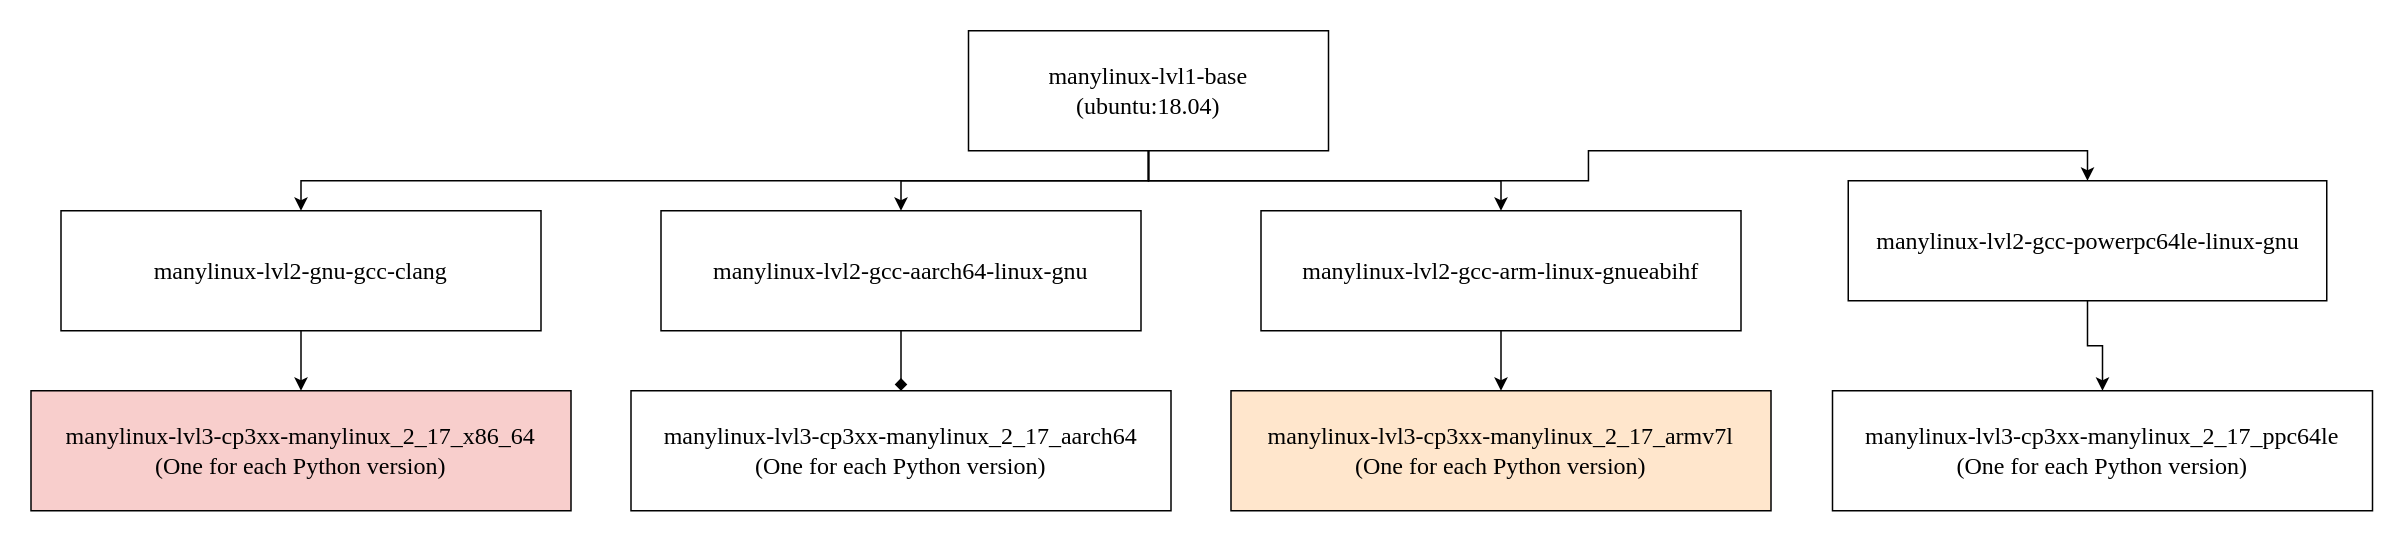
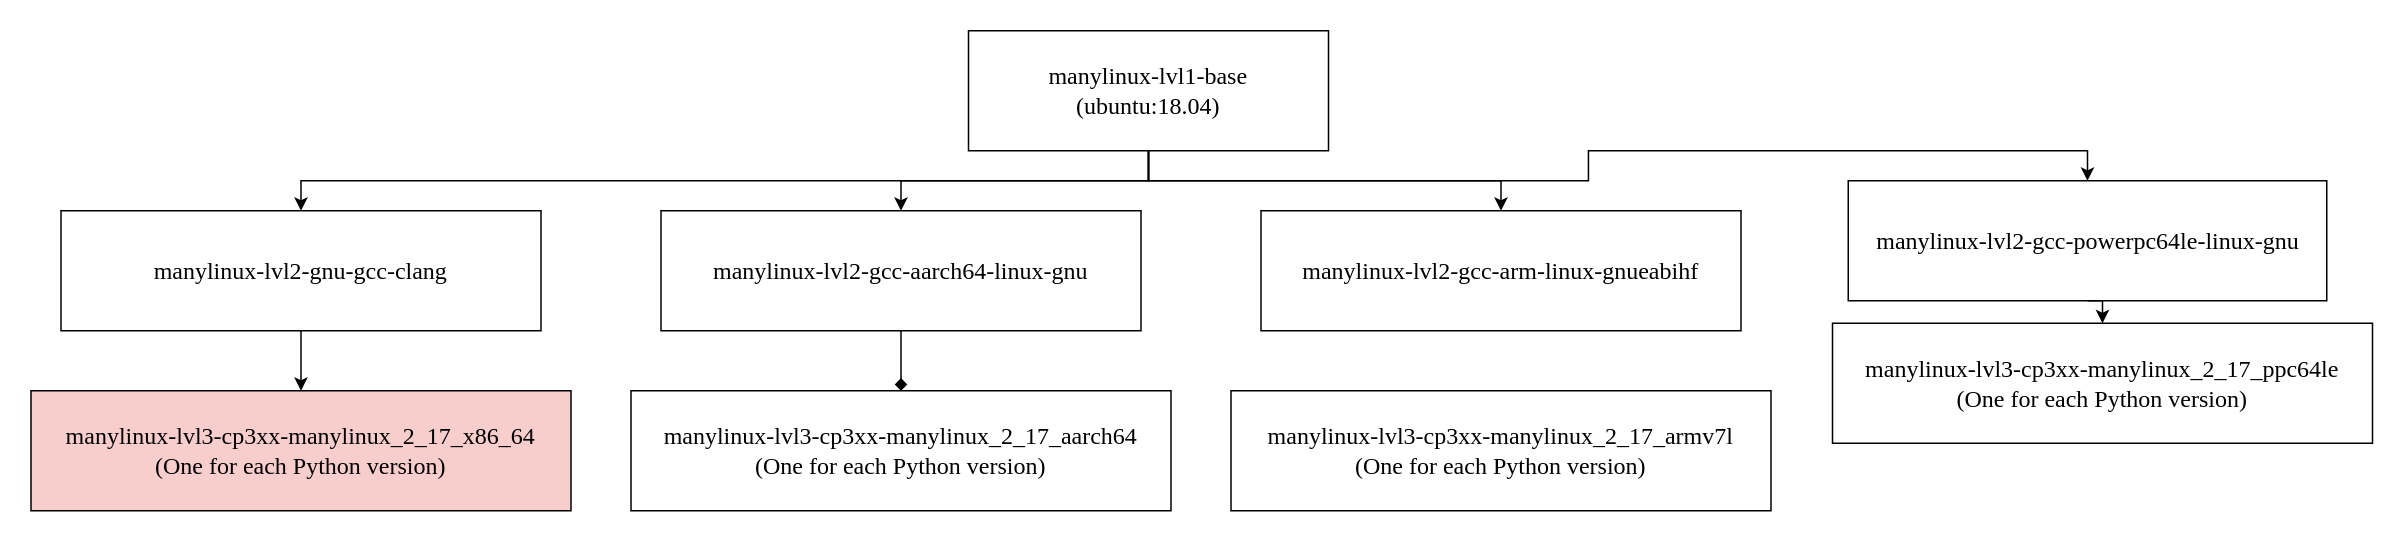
- <mxCell id="14" style="edgeStyle=orthogonalEdgeStyle;rounded=0;orthogonalLoop=1;jettySize=auto;html=1;exitX=0.5;exitY=1;exitDx=0;exitDy=0;entryX=0.5;entryY=0;entryDx=0;entryDy=0;fontSize=16;fontColor=default;fontFamily=Times New Roman;" parent="1" source="11" target="13" edge="1"><mxGeometry relative="1" as="geometry"><mxPoint x="789.45" y="200" as="sourcePoint" /></mxGeometry></mxCell>
- <mxCell id="13" value="&lt;font&gt;manylinux-&lt;span style=&quot;&quot;&gt;lvl3&lt;/span&gt;-&lt;span style=&quot;&quot;&gt;cp3xx-manylinux_2_17&lt;/span&gt;&lt;/font&gt;_armv7l&lt;div&gt;&lt;font&gt;(One for each Python version)&lt;/font&gt;&lt;/div&gt;" style="rounded=0;whiteSpace=wrap;html=1;strokeColor=default;fontSize=16;fontColor=default;fontFamily=Times New Roman;fillColor=#ffe6cc;" parent="1" vertex="1"><mxGeometry x="820" y="260" width="360" height="80" as="geometry" /></mxCell>
+ <mxCell id="13" value="&lt;font&gt;manylinux-&lt;span style=&quot;&quot;&gt;lvl3&lt;/span&gt;-&lt;span style=&quot;&quot;&gt;cp3xx-manylinux_2_17&lt;/span&gt;&lt;/font&gt;_armv7l&lt;div&gt;&lt;font&gt;(One for each Python version)&lt;/font&gt;&lt;/div&gt;" style="rounded=0;whiteSpace=wrap;html=1;strokeColor=default;fontSize=16;fontColor=default;fontFamily=Times New Roman;" parent="1" vertex="1"><mxGeometry x="820" y="260" width="360" height="80" as="geometry" /></mxCell>
- <mxCell id="16" value="&lt;font&gt;manylinux-&lt;span style=&quot;&quot;&gt;lvl3&lt;/span&gt;-&lt;span style=&quot;&quot;&gt;cp3xx-manylinux_2_17&lt;/span&gt;&lt;/font&gt;_ppc64le&lt;div&gt;&lt;font&gt;(One for each Python version)&lt;/font&gt;&lt;/div&gt;" style="rounded=0;whiteSpace=wrap;html=1;strokeColor=default;fontSize=16;fontColor=default;fontFamily=Times New Roman;" vertex="1" parent="1"><mxGeometry x="1221" y="260" width="360" height="80" as="geometry" /></mxCell>
+ <mxCell id="16" value="&lt;font&gt;manylinux-&lt;span style=&quot;&quot;&gt;lvl3&lt;/span&gt;-&lt;span style=&quot;&quot;&gt;cp3xx-manylinux_2_17&lt;/span&gt;&lt;/font&gt;_ppc64le&lt;div&gt;&lt;font&gt;(One for each Python version)&lt;/font&gt;&lt;/div&gt;" style="rounded=0;whiteSpace=wrap;html=1;strokeColor=default;fontSize=16;fontColor=default;fontFamily=Times New Roman;" vertex="1" parent="1"><mxGeometry x="1221" y="215" width="360" height="80" as="geometry" /></mxCell>
